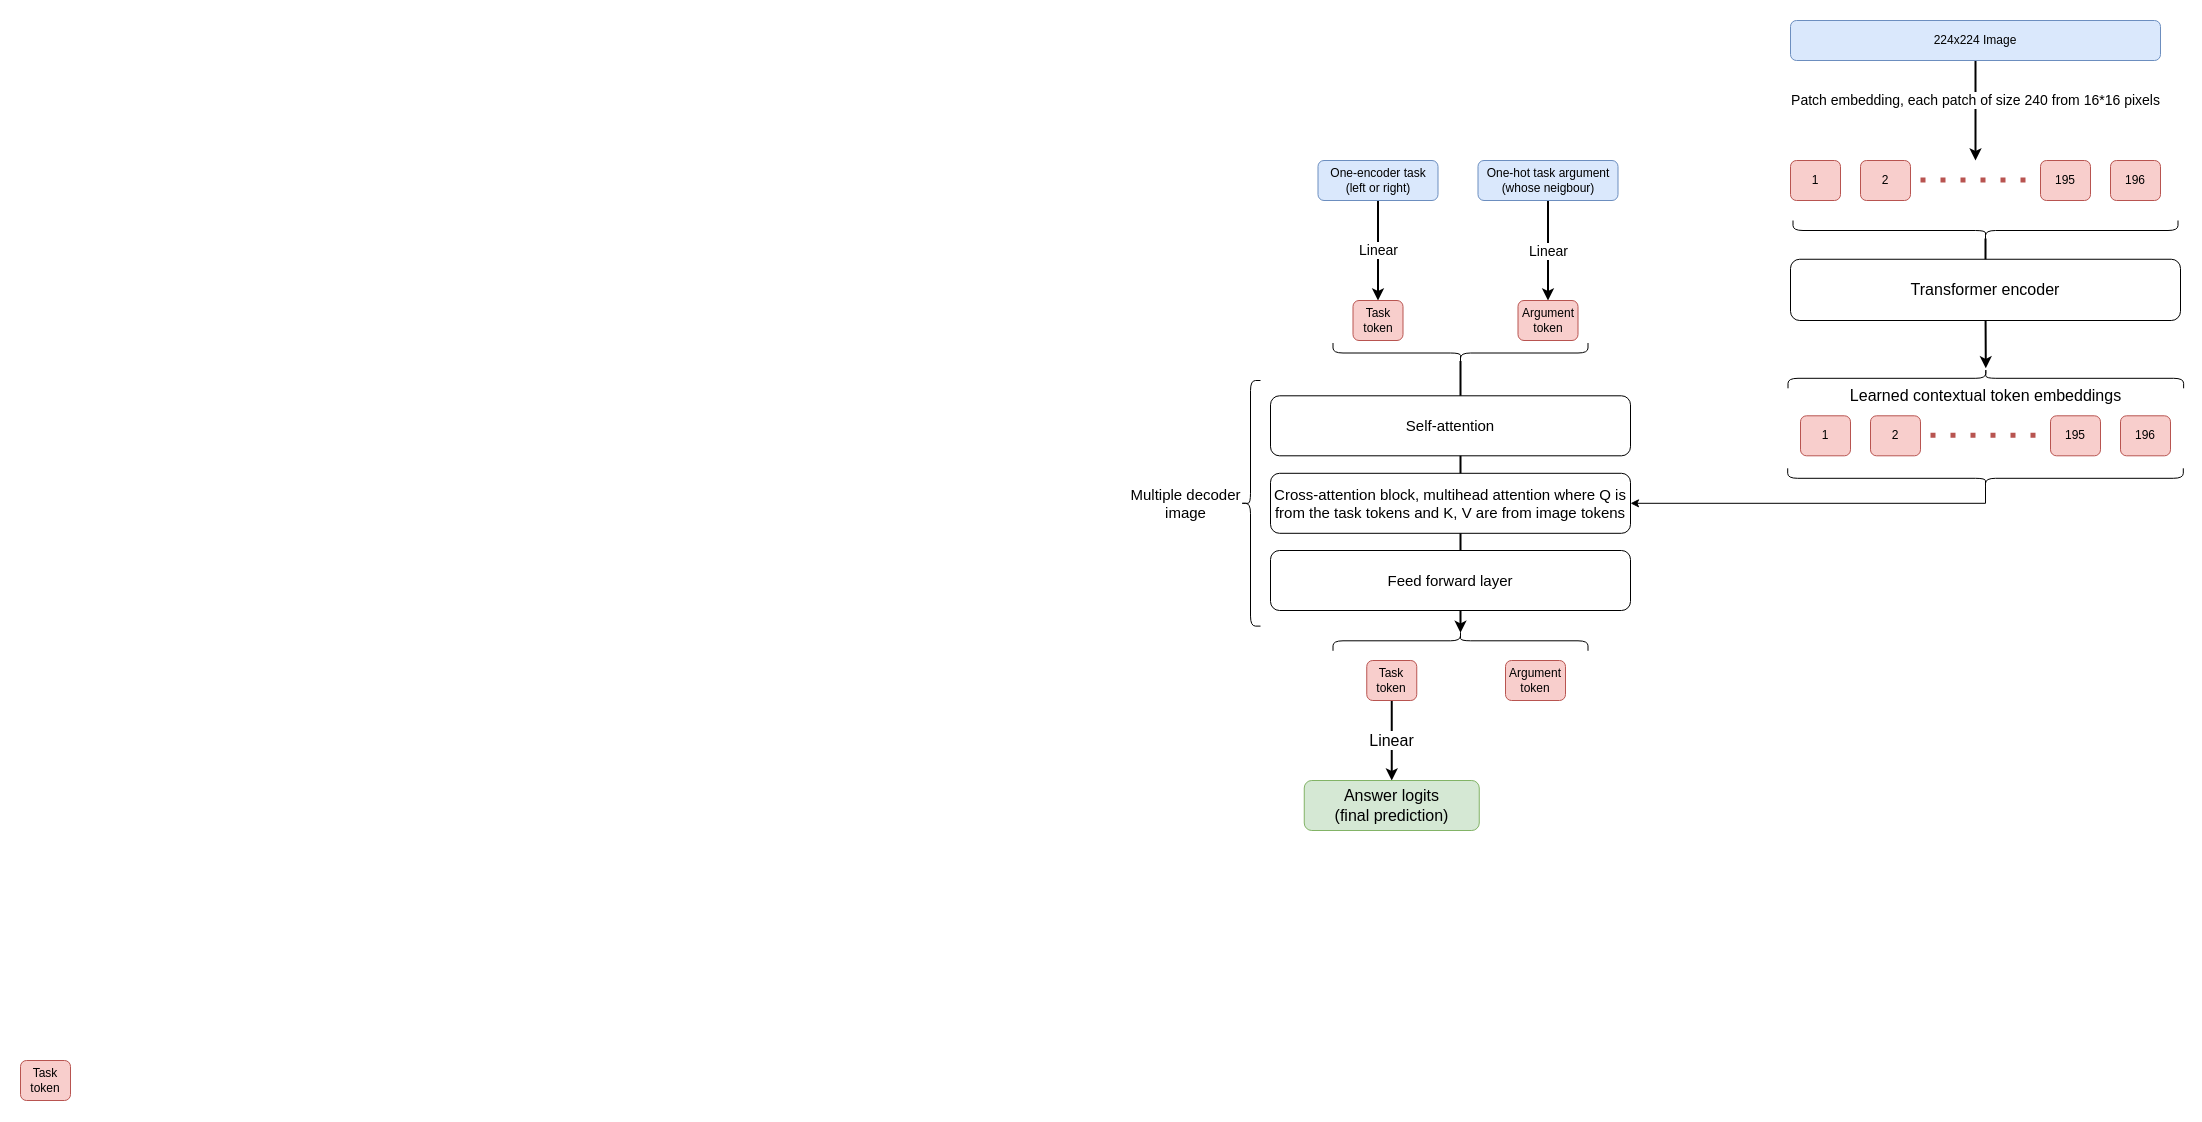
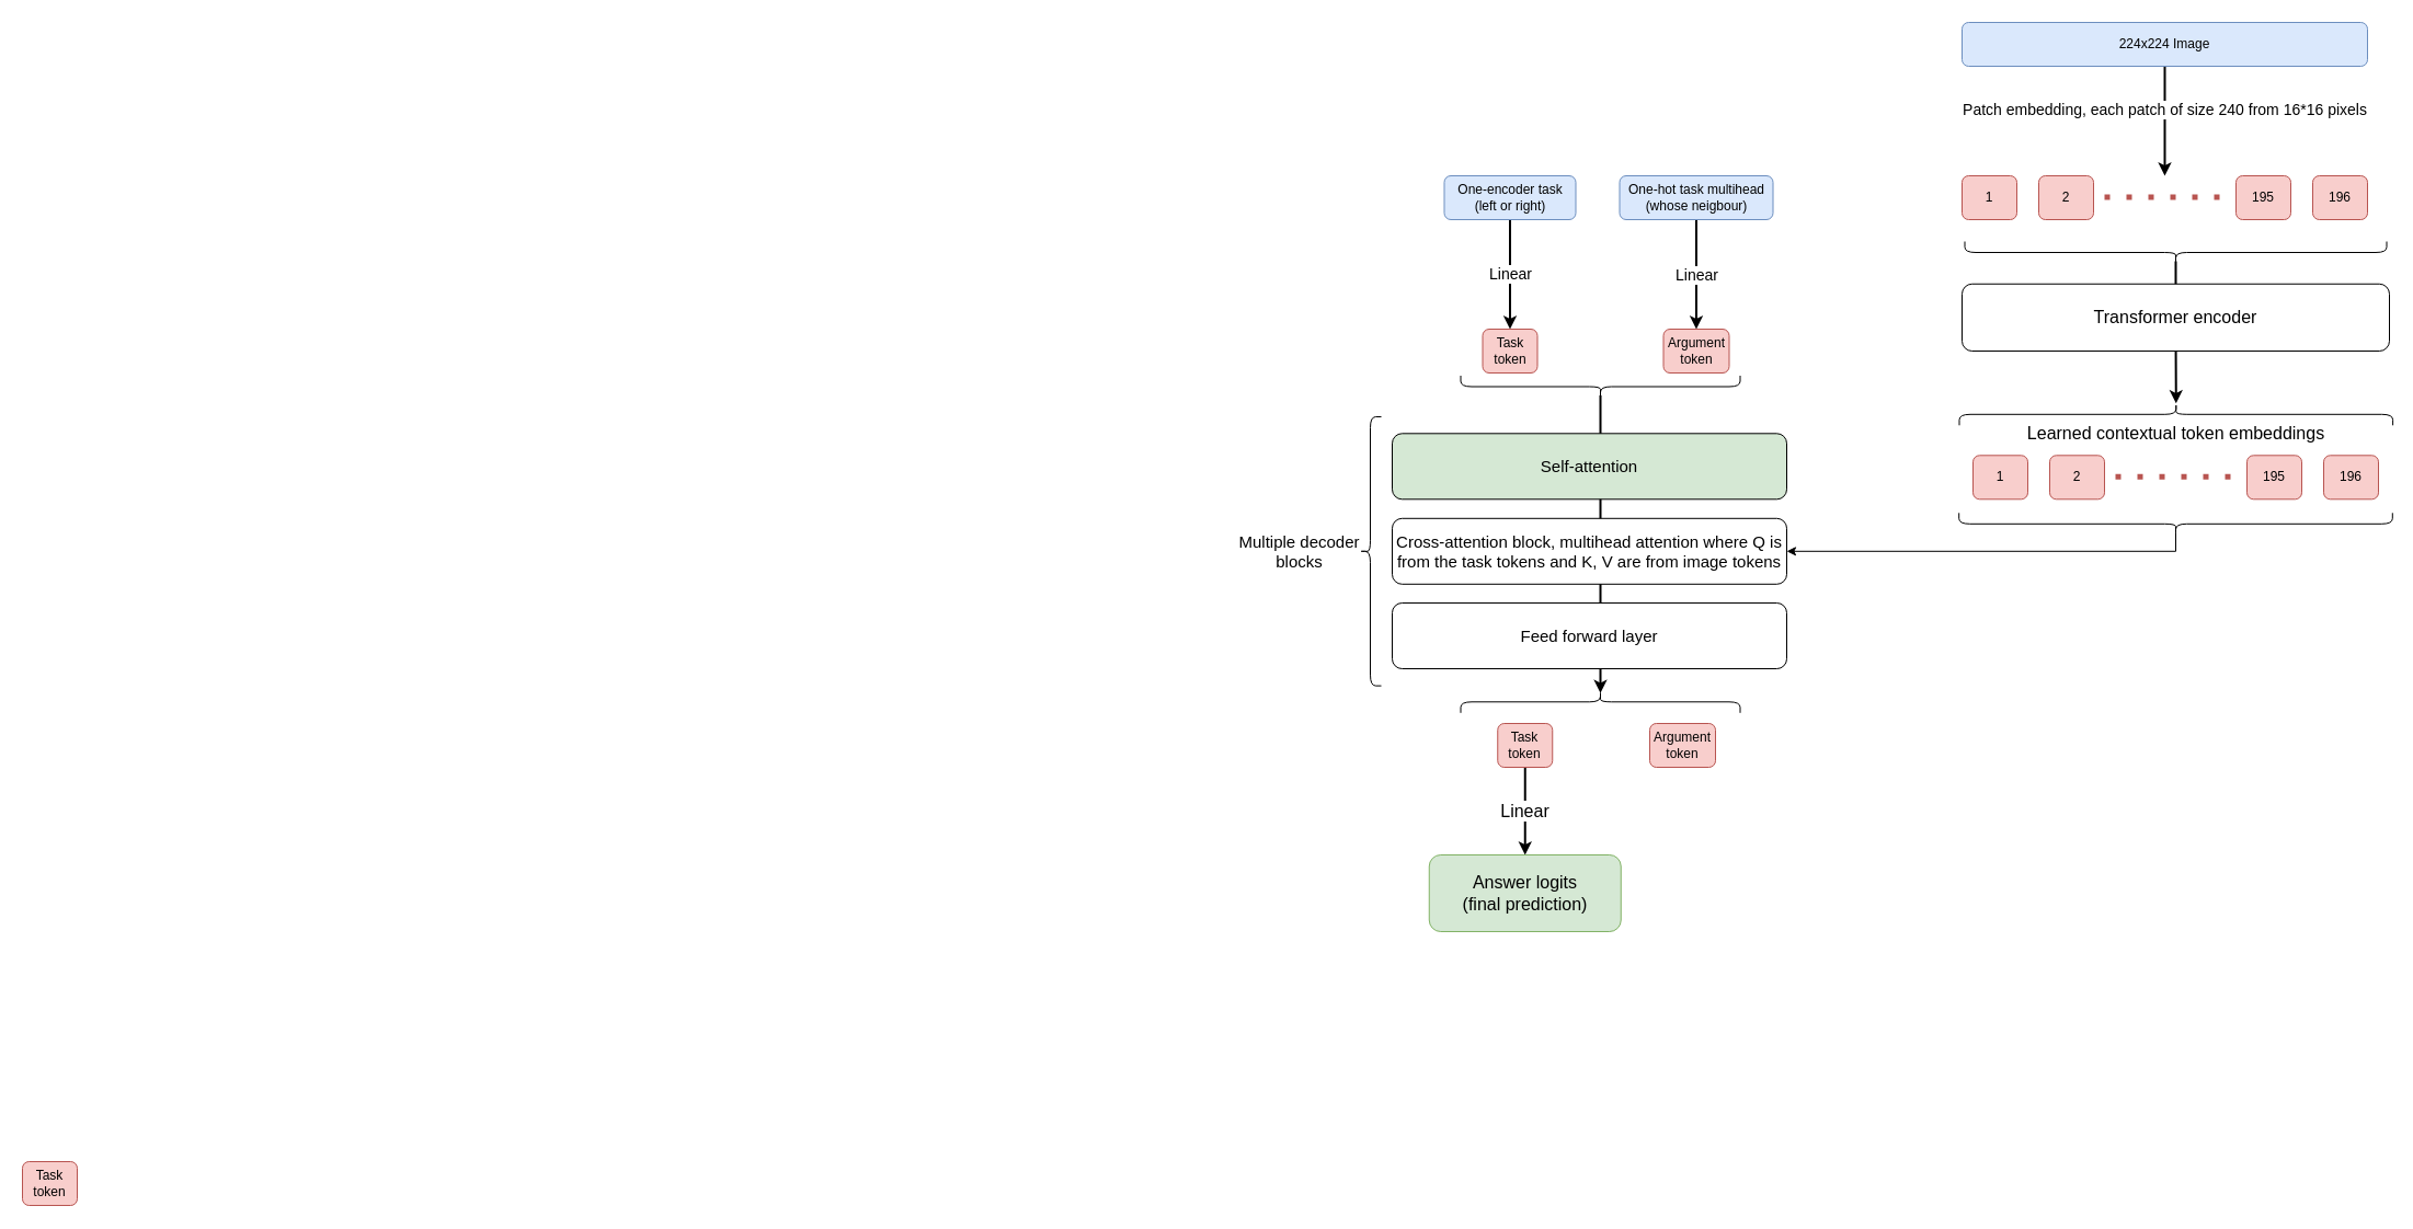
- <mxCell id="25" value="One-hot task argument &lt;br&gt;(whose neigbour)" style="rounded=1;whiteSpace=wrap;html=1;fillColor=#dae8fc;strokeColor=#6c8ebf;" vertex="1" parent="1"><mxGeometry x="1477.5" y="160" width="140" height="40" as="geometry" /></mxCell>
+ <mxCell id="25" value="One-hot task multihead &lt;br&gt;(whose neigbour)" style="rounded=1;whiteSpace=wrap;html=1;fillColor=#dae8fc;strokeColor=#6c8ebf;" vertex="1" parent="1"><mxGeometry x="1477.5" y="160" width="140" height="40" as="geometry" /></mxCell>
- <mxCell id="33" value="&lt;font style=&quot;font-size: 15px;&quot;&gt;Self-attention&lt;/font&gt;" style="rounded=1;whiteSpace=wrap;html=1;" vertex="1" parent="1"><mxGeometry x="1270" y="395.3" width="360" height="60" as="geometry" /></mxCell>
+ <mxCell id="33" value="&lt;font style=&quot;font-size: 15px;&quot;&gt;Self-attention&lt;/font&gt;" style="rounded=1;whiteSpace=wrap;html=1;fillColor=#d5e8d4;" vertex="1" parent="1"><mxGeometry x="1270" y="395.3" width="360" height="60" as="geometry" /></mxCell>
- <mxCell id="36" value="Multiple decoder &lt;br&gt;image" style="text;html=1;align=center;verticalAlign=middle;resizable=0;points=[];autosize=1;strokeColor=none;fillColor=none;fontSize=15;" vertex="1" parent="1"><mxGeometry x="1120" y="482.81" width="130" height="40" as="geometry" /></mxCell>
+ <mxCell id="36" value="Multiple decoder &lt;br&gt;blocks" style="text;html=1;align=center;verticalAlign=middle;resizable=0;points=[];autosize=1;strokeColor=none;fillColor=none;fontSize=15;" vertex="1" parent="1"><mxGeometry x="1120" y="482.81" width="130" height="40" as="geometry" /></mxCell>
- <mxCell id="40" value="Answer logits&lt;br&gt;(final prediction)" style="rounded=1;whiteSpace=wrap;html=1;fontFamily=Helvetica;fontSize=16;fillColor=#d5e8d4;strokeColor=#82b366;" vertex="1" parent="1"><mxGeometry x="1303.75" y="780" width="175" height="50" as="geometry" /></mxCell>
+ <mxCell id="40" value="Answer logits&lt;br&gt;(final prediction)" style="rounded=1;whiteSpace=wrap;html=1;fontFamily=Helvetica;fontSize=16;fillColor=#d5e8d4;strokeColor=#82b366;" vertex="1" parent="1"><mxGeometry x="1303.75" y="780" width="175" height="70" as="geometry" /></mxCell>
